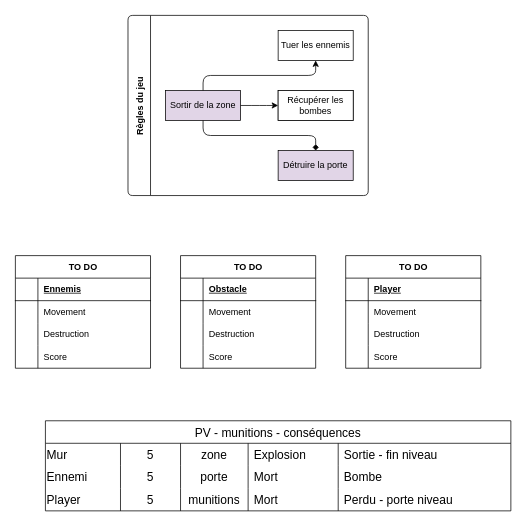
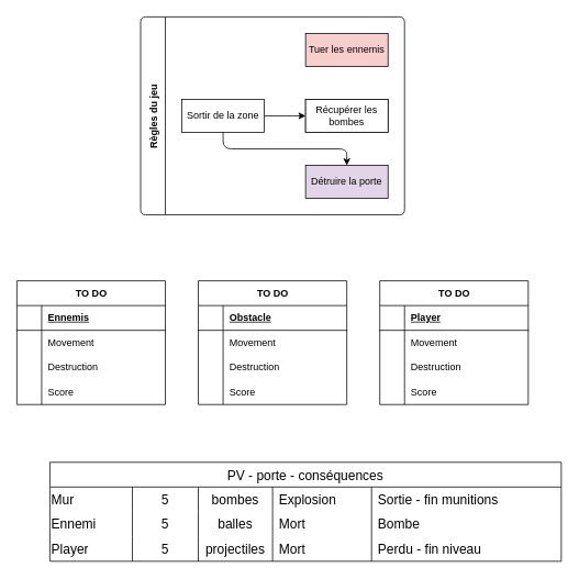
- <mxCell id="4" value="Tuer les ennemis" style="whiteSpace=wrap;html=1;" parent="2" vertex="1"><mxGeometry x="200" y="20" width="100" height="40" as="geometry" /></mxCell>
+ <mxCell id="4" value="Tuer les ennemis" style="whiteSpace=wrap;html=1;fillColor=#f8cecc;" parent="2" vertex="1"><mxGeometry x="200" y="20" width="100" height="40" as="geometry" /></mxCell>
- <mxCell id="5" value="" style="edgeStyle=elbowEdgeStyle;elbow=vertical;html=1;rounded=1;curved=0;sourcePerimeterSpacing=0;targetPerimeterSpacing=0;startSize=6;endSize=6;" parent="2" source="3" target="4" edge="1"><mxGeometry relative="1" as="geometry" /></mxCell>
- <mxCell id="3" value="Sortir de la zone" style="whiteSpace=wrap;html=1;fillColor=#e1d5e7;" parent="2" vertex="1"><mxGeometry x="50" y="100" width="100" height="40" as="geometry" /></mxCell>
+ <mxCell id="3" value="Sortir de la zone" style="whiteSpace=wrap;html=1;" parent="2" vertex="1"><mxGeometry x="50" y="100" width="100" height="40" as="geometry" /></mxCell>
- <mxCell id="9" value="" style="edgeStyle=elbowEdgeStyle;elbow=vertical;html=1;rounded=1;curved=0;sourcePerimeterSpacing=0;targetPerimeterSpacing=0;startSize=6;endSize=6;endArrow=diamond;" parent="2" source="3" target="8" edge="1"><mxGeometry relative="1" as="geometry"><mxPoint x="150" y="40" as="sourcePoint" /><mxPoint x="200" y="80" as="targetPoint" /></mxGeometry></mxCell>
+ <mxCell id="9" value="" style="edgeStyle=elbowEdgeStyle;elbow=vertical;html=1;rounded=1;curved=0;sourcePerimeterSpacing=0;targetPerimeterSpacing=0;startSize=6;endSize=6;" parent="2" source="3" target="8" edge="1"><mxGeometry relative="1" as="geometry"><mxPoint x="150" y="40" as="sourcePoint" /><mxPoint x="200" y="80" as="targetPoint" /></mxGeometry></mxCell>
- <mxCell id="51" value="PV - munitions - conséquences" style="shape=table;startSize=30;container=1;collapsible=0;childLayout=tableLayout;fixedRows=1;rowLines=0;fontStyle=0;strokeColor=default;fontSize=16;" parent="1" vertex="1"><mxGeometry x="60" y="560" width="620" height="120" as="geometry" /></mxCell>
+ <mxCell id="51" value="PV - porte - conséquences" style="shape=table;startSize=30;container=1;collapsible=0;childLayout=tableLayout;fixedRows=1;rowLines=0;fontStyle=0;strokeColor=default;fontSize=16;" parent="1" vertex="1"><mxGeometry x="60" y="560" width="620" height="120" as="geometry" /></mxCell>
- <mxCell id="55" value="zone" style="shape=partialRectangle;html=1;whiteSpace=wrap;connectable=0;fillColor=none;top=0;left=0;bottom=0;right=0;overflow=hidden;pointerEvents=1;strokeColor=inherit;fontSize=16;" parent="52" vertex="1"><mxGeometry x="180" width="90" height="30" as="geometry"><mxRectangle width="90" height="30" as="alternateBounds" /></mxGeometry></mxCell>
+ <mxCell id="55" value="bombes" style="shape=partialRectangle;html=1;whiteSpace=wrap;connectable=0;fillColor=none;top=0;left=0;bottom=0;right=0;overflow=hidden;pointerEvents=1;strokeColor=inherit;fontSize=16;" parent="52" vertex="1"><mxGeometry x="180" width="90" height="30" as="geometry"><mxRectangle width="90" height="30" as="alternateBounds" /></mxGeometry></mxCell>
- <mxCell id="57" value="Sortie - fin niveau" style="shape=partialRectangle;html=1;whiteSpace=wrap;connectable=0;fillColor=none;top=0;left=0;bottom=0;right=0;align=left;spacingLeft=6;overflow=hidden;strokeColor=inherit;fontSize=16;" parent="52" vertex="1"><mxGeometry x="390" width="230" height="30" as="geometry"><mxRectangle width="230" height="30" as="alternateBounds" /></mxGeometry></mxCell>
+ <mxCell id="57" value="Sortie - fin munitions" style="shape=partialRectangle;html=1;whiteSpace=wrap;connectable=0;fillColor=none;top=0;left=0;bottom=0;right=0;align=left;spacingLeft=6;overflow=hidden;strokeColor=inherit;fontSize=16;" parent="52" vertex="1"><mxGeometry x="390" width="230" height="30" as="geometry"><mxRectangle width="230" height="30" as="alternateBounds" /></mxGeometry></mxCell>
- <mxCell id="61" value="porte" style="shape=partialRectangle;html=1;whiteSpace=wrap;connectable=0;fillColor=none;top=0;left=0;bottom=0;right=0;overflow=hidden;strokeColor=inherit;fontSize=16;" parent="58" vertex="1"><mxGeometry x="180" width="90" height="30" as="geometry"><mxRectangle width="90" height="30" as="alternateBounds" /></mxGeometry></mxCell>
+ <mxCell id="61" value="balles" style="shape=partialRectangle;html=1;whiteSpace=wrap;connectable=0;fillColor=none;top=0;left=0;bottom=0;right=0;overflow=hidden;strokeColor=inherit;fontSize=16;" parent="58" vertex="1"><mxGeometry x="180" width="90" height="30" as="geometry"><mxRectangle width="90" height="30" as="alternateBounds" /></mxGeometry></mxCell>
- <mxCell id="67" value="munitions" style="shape=partialRectangle;html=1;whiteSpace=wrap;connectable=0;fillColor=none;top=0;left=0;bottom=0;right=0;overflow=hidden;strokeColor=inherit;fontSize=16;" parent="64" vertex="1"><mxGeometry x="180" width="90" height="30" as="geometry"><mxRectangle width="90" height="30" as="alternateBounds" /></mxGeometry></mxCell>
+ <mxCell id="67" value="projectiles" style="shape=partialRectangle;html=1;whiteSpace=wrap;connectable=0;fillColor=none;top=0;left=0;bottom=0;right=0;overflow=hidden;strokeColor=inherit;fontSize=16;" parent="64" vertex="1"><mxGeometry x="180" width="90" height="30" as="geometry"><mxRectangle width="90" height="30" as="alternateBounds" /></mxGeometry></mxCell>
- <mxCell id="69" value="Perdu - porte niveau" style="shape=partialRectangle;html=1;whiteSpace=wrap;connectable=0;fillColor=none;top=0;left=0;bottom=0;right=0;align=left;spacingLeft=6;overflow=hidden;strokeColor=inherit;fontSize=16;" parent="64" vertex="1"><mxGeometry x="390" width="230" height="30" as="geometry"><mxRectangle width="230" height="30" as="alternateBounds" /></mxGeometry></mxCell>
+ <mxCell id="69" value="Perdu - fin niveau" style="shape=partialRectangle;html=1;whiteSpace=wrap;connectable=0;fillColor=none;top=0;left=0;bottom=0;right=0;align=left;spacingLeft=6;overflow=hidden;strokeColor=inherit;fontSize=16;" parent="64" vertex="1"><mxGeometry x="390" width="230" height="30" as="geometry"><mxRectangle width="230" height="30" as="alternateBounds" /></mxGeometry></mxCell>
